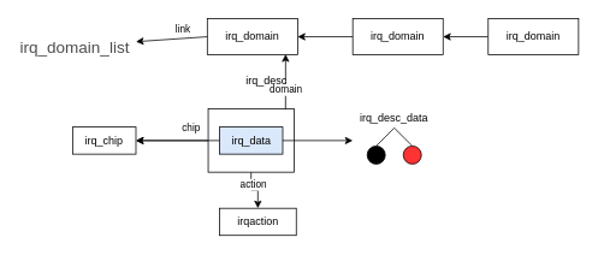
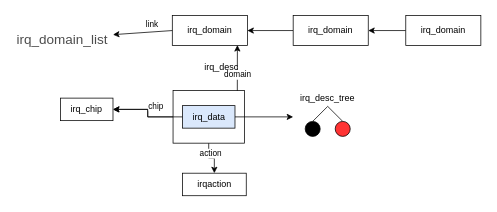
- <mxCell id="10" value="irq_desc_data" style="text;html=1;strokeColor=none;fillColor=none;align=center;verticalAlign=middle;whiteSpace=wrap;rounded=0;" vertex="1" parent="1"><mxGeometry x="391" y="121" width="90" height="20" as="geometry" /></mxCell>
+ <mxCell id="10" value="irq_desc_tree" style="text;html=1;strokeColor=none;fillColor=none;align=center;verticalAlign=middle;whiteSpace=wrap;rounded=0;" vertex="1" parent="1"><mxGeometry x="391" y="121" width="90" height="20" as="geometry" /></mxCell>
- <mxCell id="25" value="irq_chip" style="rounded=0;whiteSpace=wrap;html=1;fillColor=#FFFFFF;" vertex="1" parent="1"><mxGeometry x="80" y="140" width="70" height="30" as="geometry" /></mxCell>
+ <mxCell id="25" value="irq_chip" style="rounded=0;whiteSpace=wrap;html=1;fillColor=#FFFFFF;" vertex="1" parent="1"><mxGeometry x="80" y="130" width="70" height="30" as="geometry" /></mxCell>
